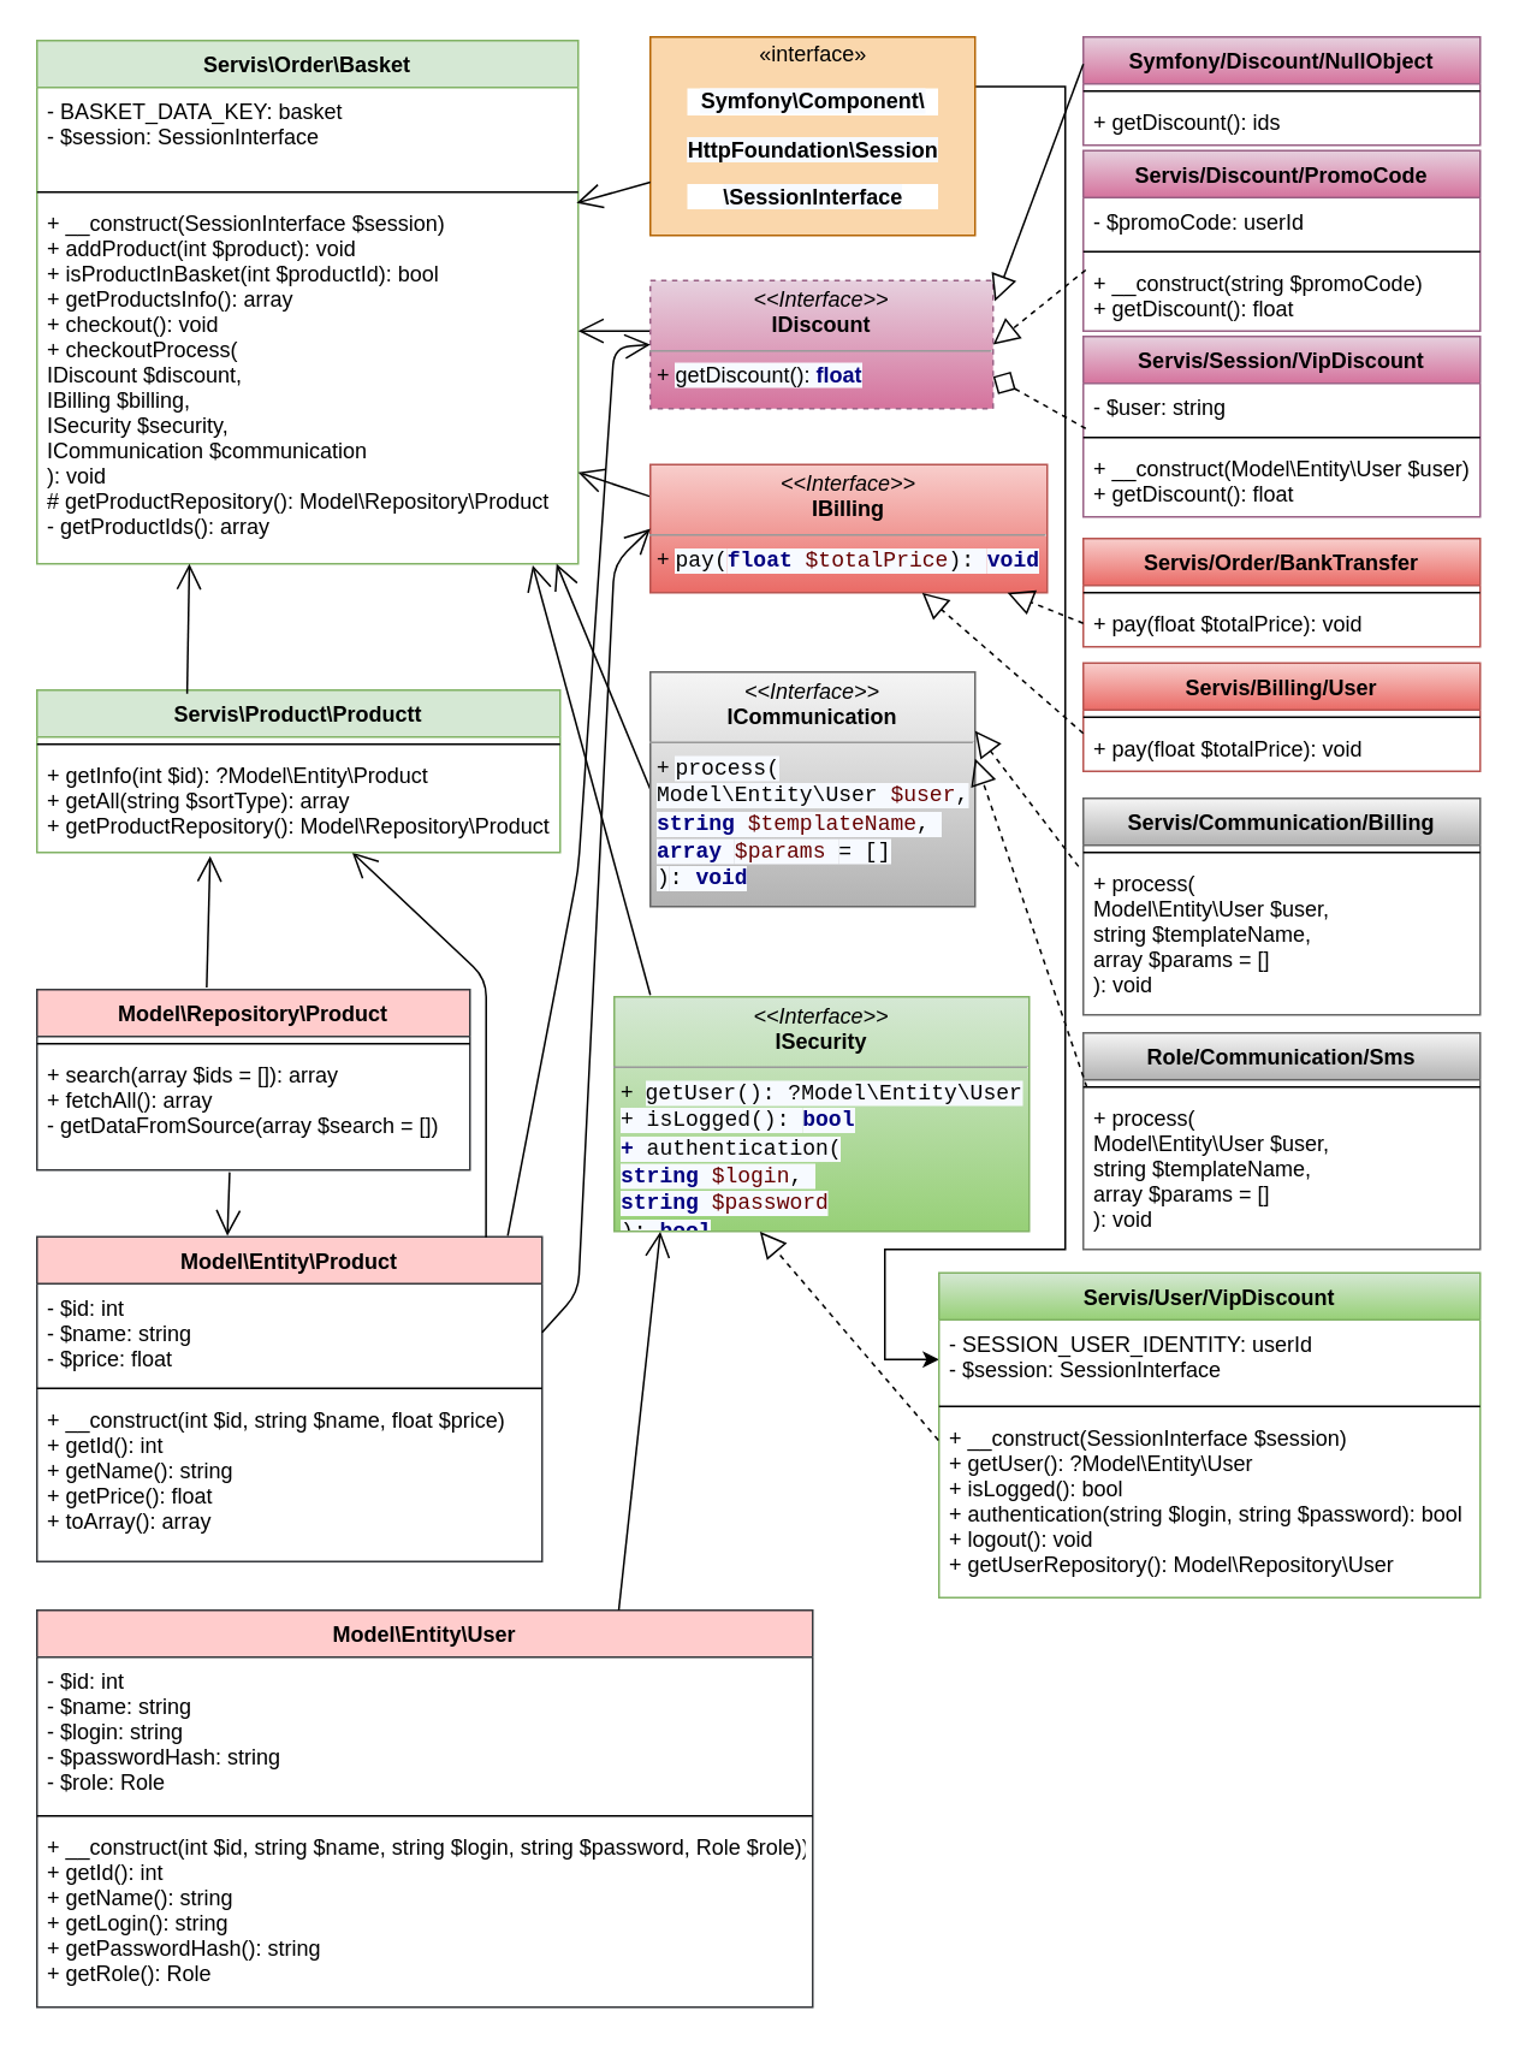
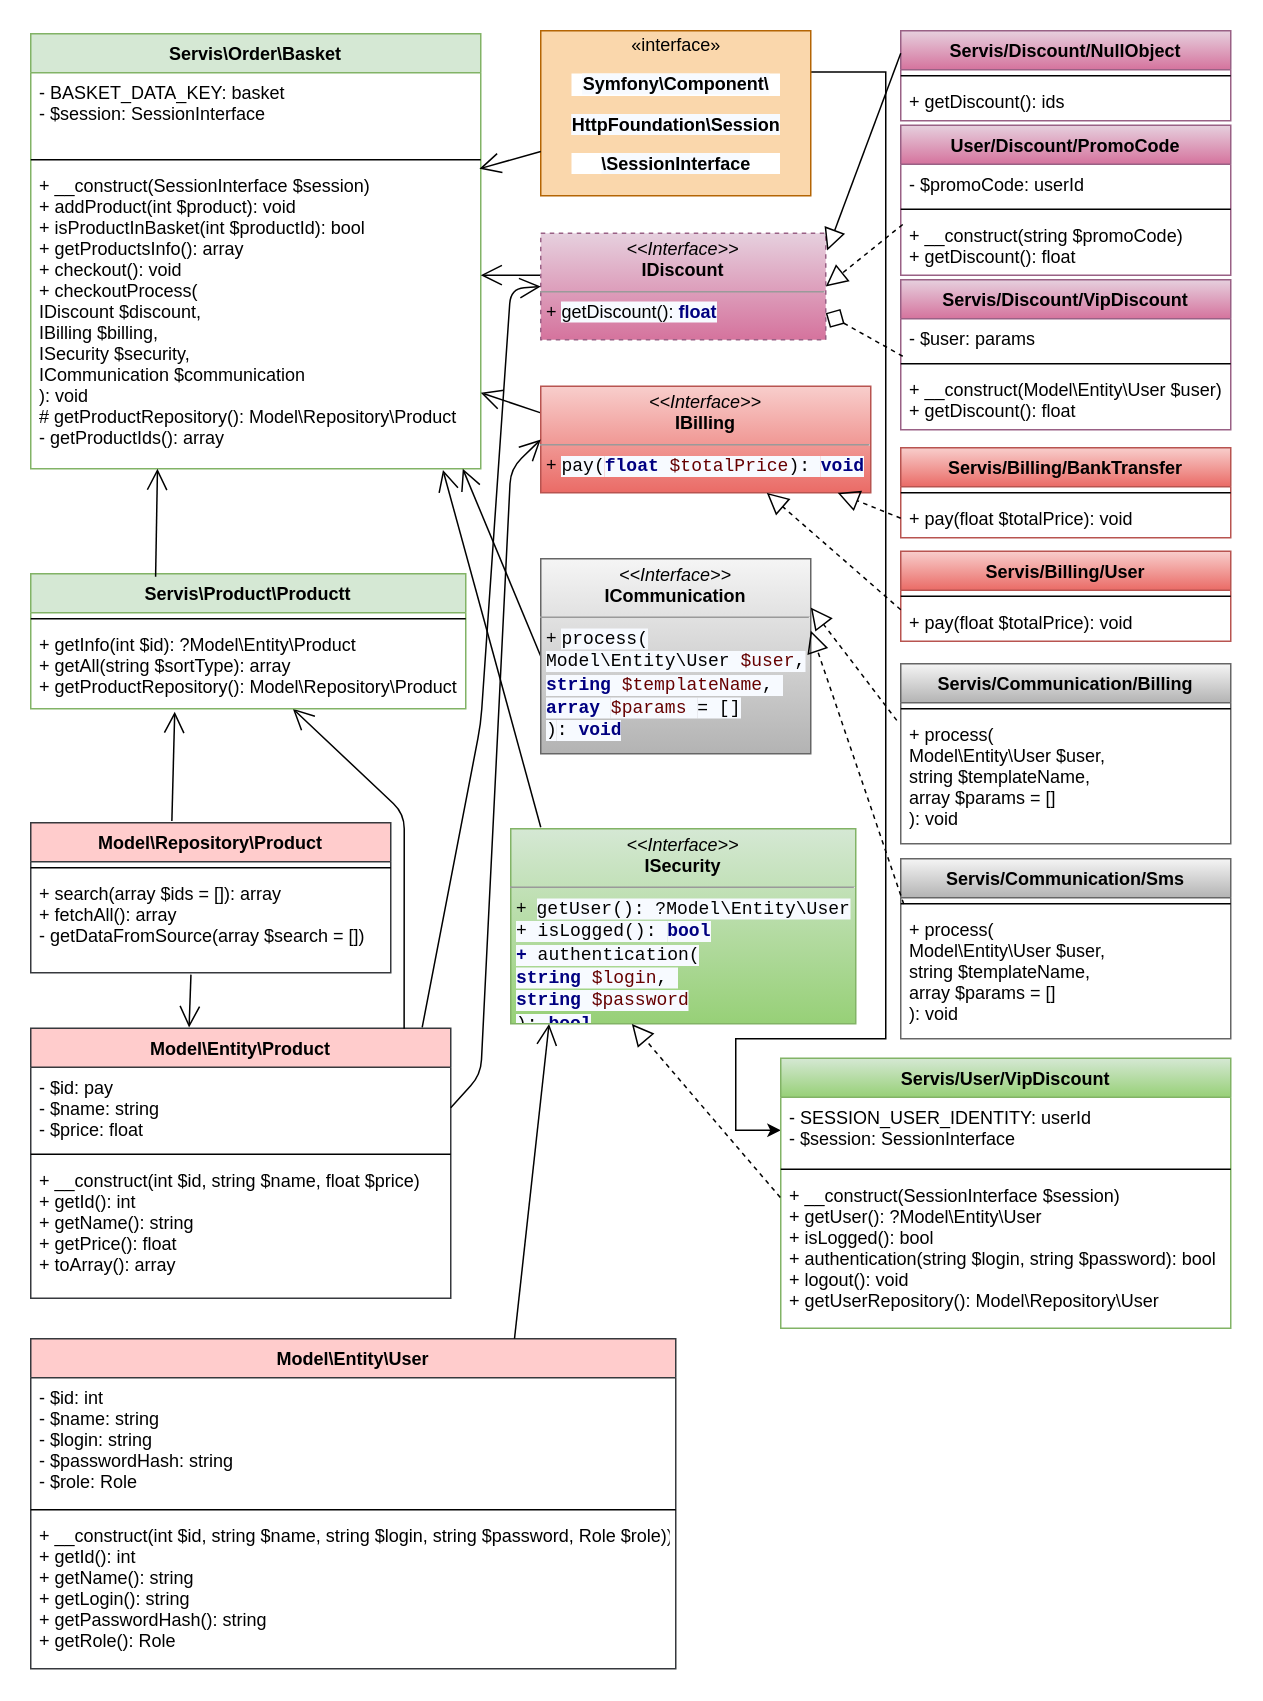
- <mxCell id="28" value="Symfony/Discount/NullObject" style="swimlane;fontStyle=1;align=center;verticalAlign=top;childLayout=stackLayout;horizontal=1;startSize=26;horizontalStack=0;resizeParent=1;resizeParentMax=0;resizeLast=0;collapsible=1;marginBottom=0;fontFamily=Helvetica;fillColor=#e6d0de;strokeColor=#996185;gradientColor=#d5739d;" vertex="1" parent="1"><mxGeometry x="600" y="20" width="220" height="60" as="geometry" /></mxCell>
+ <mxCell id="28" value="Servis/Discount/NullObject" style="swimlane;fontStyle=1;align=center;verticalAlign=top;childLayout=stackLayout;horizontal=1;startSize=26;horizontalStack=0;resizeParent=1;resizeParentMax=0;resizeLast=0;collapsible=1;marginBottom=0;fontFamily=Helvetica;fillColor=#e6d0de;strokeColor=#996185;gradientColor=#d5739d;" vertex="1" parent="1"><mxGeometry x="600" y="20" width="220" height="60" as="geometry" /></mxCell>
- <mxCell id="31" value="Servis/Discount/PromoCode" style="swimlane;fontStyle=1;align=center;verticalAlign=top;childLayout=stackLayout;horizontal=1;startSize=26;horizontalStack=0;resizeParent=1;resizeParentMax=0;resizeLast=0;collapsible=1;marginBottom=0;fontFamily=Helvetica;fillColor=#e6d0de;strokeColor=#996185;gradientColor=#d5739d;" vertex="1" parent="1"><mxGeometry x="600" y="83" width="220" height="100" as="geometry" /></mxCell>
+ <mxCell id="31" value="User/Discount/PromoCode" style="swimlane;fontStyle=1;align=center;verticalAlign=top;childLayout=stackLayout;horizontal=1;startSize=26;horizontalStack=0;resizeParent=1;resizeParentMax=0;resizeLast=0;collapsible=1;marginBottom=0;fontFamily=Helvetica;fillColor=#e6d0de;strokeColor=#996185;gradientColor=#d5739d;" vertex="1" parent="1"><mxGeometry x="600" y="83" width="220" height="100" as="geometry" /></mxCell>
- <mxCell id="35" value="Servis/Session/VipDiscount" style="swimlane;fontStyle=1;align=center;verticalAlign=top;childLayout=stackLayout;horizontal=1;startSize=26;horizontalStack=0;resizeParent=1;resizeParentMax=0;resizeLast=0;collapsible=1;marginBottom=0;fontFamily=Helvetica;fillColor=#e6d0de;strokeColor=#996185;gradientColor=#d5739d;" vertex="1" parent="1"><mxGeometry x="600" y="186" width="220" height="100" as="geometry" /></mxCell>
+ <mxCell id="35" value="Servis/Discount/VipDiscount" style="swimlane;fontStyle=1;align=center;verticalAlign=top;childLayout=stackLayout;horizontal=1;startSize=26;horizontalStack=0;resizeParent=1;resizeParentMax=0;resizeLast=0;collapsible=1;marginBottom=0;fontFamily=Helvetica;fillColor=#e6d0de;strokeColor=#996185;gradientColor=#d5739d;" vertex="1" parent="1"><mxGeometry x="600" y="186" width="220" height="100" as="geometry" /></mxCell>
- <mxCell id="36" value="- $user: string" style="text;strokeColor=none;fillColor=none;align=left;verticalAlign=top;spacingLeft=4;spacingRight=4;overflow=hidden;rotatable=0;points=[[0,0.5],[1,0.5]];portConstraint=eastwest;" vertex="1" parent="35"><mxGeometry y="26" width="220" height="26" as="geometry" /></mxCell>
+ <mxCell id="36" value="- $user: params" style="text;strokeColor=none;fillColor=none;align=left;verticalAlign=top;spacingLeft=4;spacingRight=4;overflow=hidden;rotatable=0;points=[[0,0.5],[1,0.5]];portConstraint=eastwest;" vertex="1" parent="35"><mxGeometry y="26" width="220" height="26" as="geometry" /></mxCell>
- <mxCell id="44" value="Servis/Order/BankTransfer" style="swimlane;fontStyle=1;align=center;verticalAlign=top;childLayout=stackLayout;horizontal=1;startSize=26;horizontalStack=0;resizeParent=1;resizeParentMax=0;resizeLast=0;collapsible=1;marginBottom=0;fontFamily=Helvetica;fillColor=#f8cecc;strokeColor=#b85450;gradientColor=#ea6b66;" vertex="1" parent="1"><mxGeometry x="600" y="298" width="220" height="60" as="geometry" /></mxCell>
+ <mxCell id="44" value="Servis/Billing/BankTransfer" style="swimlane;fontStyle=1;align=center;verticalAlign=top;childLayout=stackLayout;horizontal=1;startSize=26;horizontalStack=0;resizeParent=1;resizeParentMax=0;resizeLast=0;collapsible=1;marginBottom=0;fontFamily=Helvetica;fillColor=#f8cecc;strokeColor=#b85450;gradientColor=#ea6b66;" vertex="1" parent="1"><mxGeometry x="600" y="298" width="220" height="60" as="geometry" /></mxCell>
- <mxCell id="57" value="Role/Communication/Sms" style="swimlane;fontStyle=1;align=center;verticalAlign=top;childLayout=stackLayout;horizontal=1;startSize=26;horizontalStack=0;resizeParent=1;resizeParentMax=0;resizeLast=0;collapsible=1;marginBottom=0;fontFamily=Helvetica;fillColor=#f5f5f5;strokeColor=#666666;gradientColor=#b3b3b3;" vertex="1" parent="1"><mxGeometry x="600" y="572" width="220" height="120" as="geometry" /></mxCell>
+ <mxCell id="57" value="Servis/Communication/Sms" style="swimlane;fontStyle=1;align=center;verticalAlign=top;childLayout=stackLayout;horizontal=1;startSize=26;horizontalStack=0;resizeParent=1;resizeParentMax=0;resizeLast=0;collapsible=1;marginBottom=0;fontFamily=Helvetica;fillColor=#f5f5f5;strokeColor=#666666;gradientColor=#b3b3b3;" vertex="1" parent="1"><mxGeometry x="600" y="572" width="220" height="120" as="geometry" /></mxCell>
- <mxCell id="13" value="- $id: int&#10;- $name: string&#10;- $price: float" style="text;strokeColor=none;fillColor=none;align=left;verticalAlign=top;spacingLeft=4;spacingRight=4;overflow=hidden;rotatable=0;points=[[0,0.5],[1,0.5]];portConstraint=eastwest;" vertex="1" parent="12"><mxGeometry y="26" width="280" height="54" as="geometry" /></mxCell>
+ <mxCell id="13" value="- $id: pay&#10;- $name: string&#10;- $price: float" style="text;strokeColor=none;fillColor=none;align=left;verticalAlign=top;spacingLeft=4;spacingRight=4;overflow=hidden;rotatable=0;points=[[0,0.5],[1,0.5]];portConstraint=eastwest;" vertex="1" parent="12"><mxGeometry y="26" width="280" height="54" as="geometry" /></mxCell>
